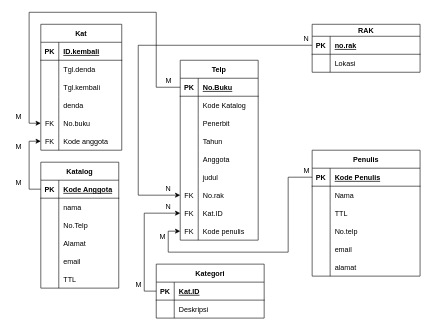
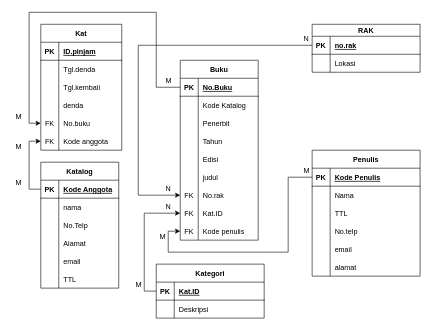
- <mxCell id="52" value="ID.kembali" style="shape=partialRectangle;connectable=0;fillColor=none;top=0;left=0;bottom=0;right=0;align=left;spacingLeft=6;fontStyle=5;overflow=hidden;" vertex="1" parent="50"><mxGeometry x="30" width="105" height="30" as="geometry"><mxRectangle width="105" height="30" as="alternateBounds" /></mxGeometry></mxCell>
+ <mxCell id="52" value="ID.pinjam" style="shape=partialRectangle;connectable=0;fillColor=none;top=0;left=0;bottom=0;right=0;align=left;spacingLeft=6;fontStyle=5;overflow=hidden;" vertex="1" parent="50"><mxGeometry x="30" width="105" height="30" as="geometry"><mxRectangle width="105" height="30" as="alternateBounds" /></mxGeometry></mxCell>
- <mxCell id="2" value="Telp" style="shape=table;startSize=30;container=1;collapsible=1;childLayout=tableLayout;fixedRows=1;rowLines=0;fontStyle=1;align=center;resizeLast=1;" vertex="1" parent="1"><mxGeometry x="300" y="100" width="130" height="300" as="geometry"><mxRectangle x="330" y="220" width="70" height="30" as="alternateBounds" /></mxGeometry></mxCell>
+ <mxCell id="2" value="Buku" style="shape=table;startSize=30;container=1;collapsible=1;childLayout=tableLayout;fixedRows=1;rowLines=0;fontStyle=1;align=center;resizeLast=1;" vertex="1" parent="1"><mxGeometry x="300" y="100" width="130" height="300" as="geometry"><mxRectangle x="330" y="220" width="70" height="30" as="alternateBounds" /></mxGeometry></mxCell>
- <mxCell id="17" value="Anggota" style="shape=partialRectangle;connectable=0;fillColor=none;top=0;left=0;bottom=0;right=0;align=left;spacingLeft=6;overflow=hidden;" vertex="1" parent="15"><mxGeometry x="30" width="100" height="30" as="geometry"><mxRectangle width="100" height="30" as="alternateBounds" /></mxGeometry></mxCell>
+ <mxCell id="17" value="Edisi" style="shape=partialRectangle;connectable=0;fillColor=none;top=0;left=0;bottom=0;right=0;align=left;spacingLeft=6;overflow=hidden;" vertex="1" parent="15"><mxGeometry x="30" width="100" height="30" as="geometry"><mxRectangle width="100" height="30" as="alternateBounds" /></mxGeometry></mxCell>
